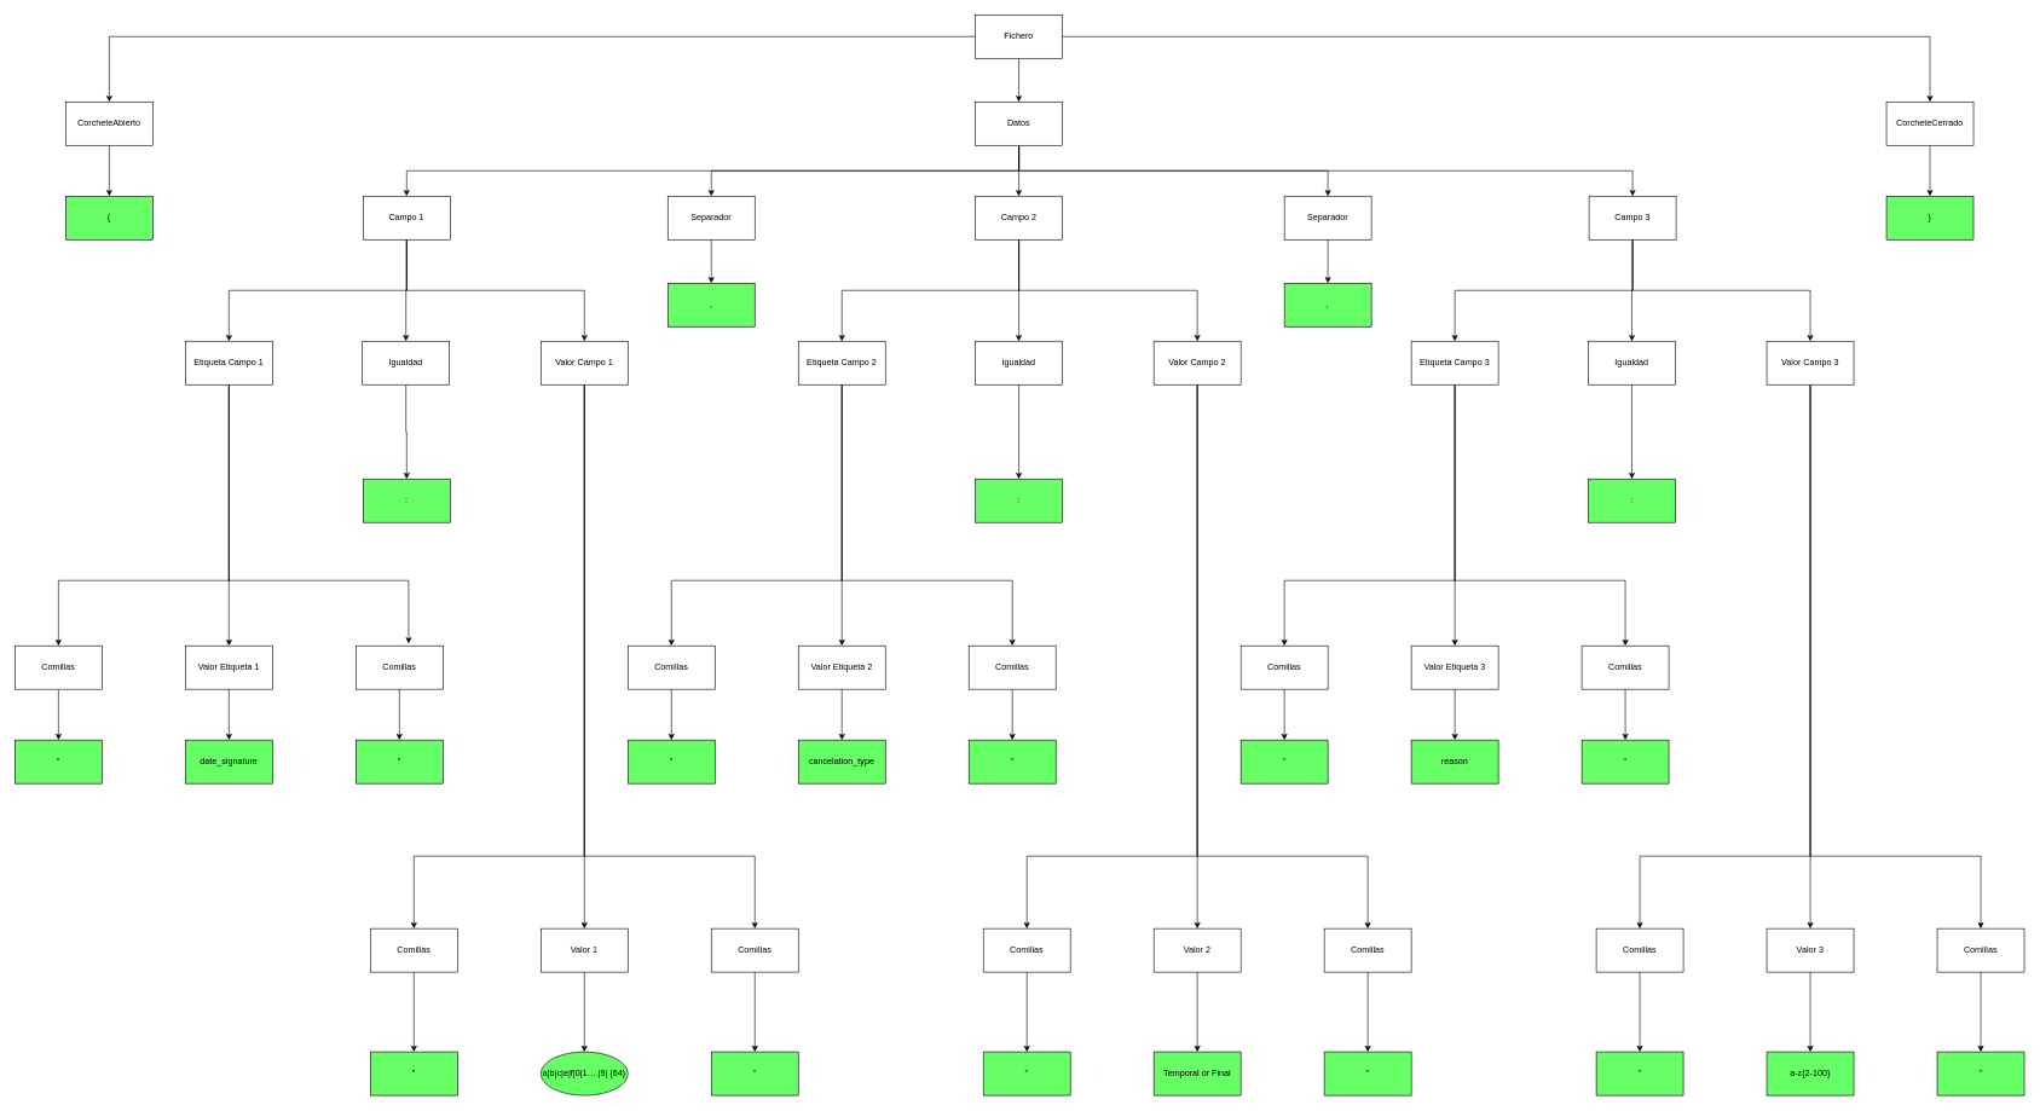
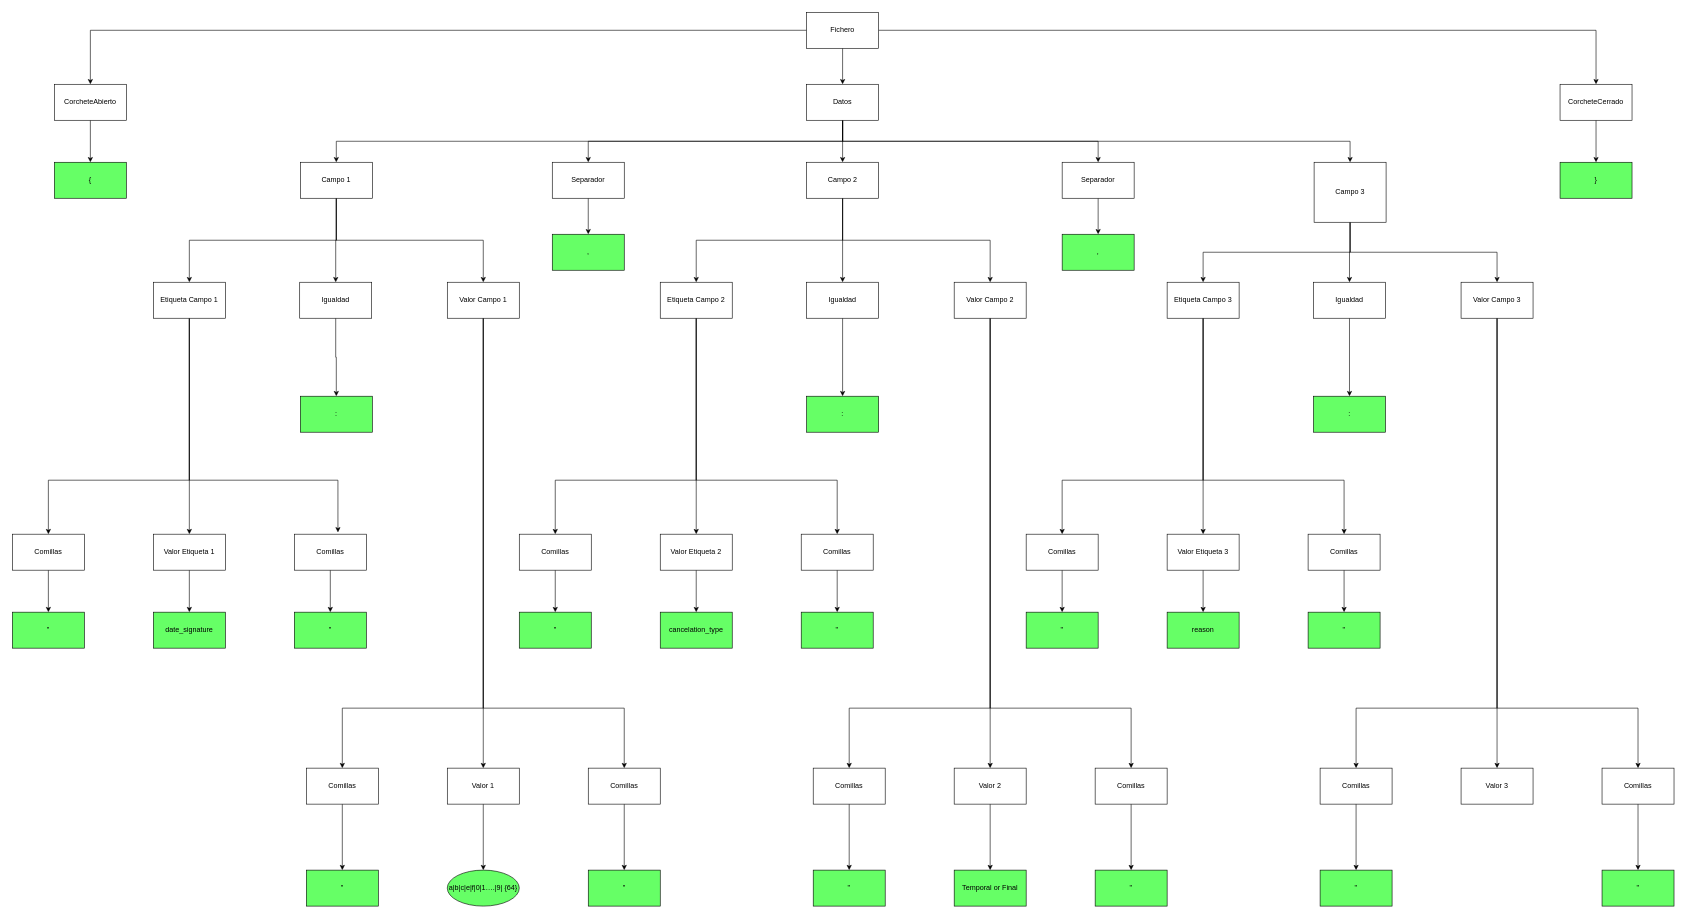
- <mxCell id="33" value="Campo 3" style="rounded=0;whiteSpace=wrap;html=1;" vertex="1" parent="1"><mxGeometry x="2190" y="270" width="120" height="60" as="geometry" /></mxCell>
+ <mxCell id="33" value="Campo 3" style="rounded=0;whiteSpace=wrap;html=1;" vertex="1" parent="1"><mxGeometry x="2190" y="270" width="120" height="100" as="geometry" /></mxCell>
- <mxCell id="118" style="edgeStyle=orthogonalEdgeStyle;rounded=0;orthogonalLoop=1;jettySize=auto;html=1;exitX=0.5;exitY=1;exitDx=0;exitDy=0;entryX=0.5;entryY=0;entryDx=0;entryDy=0;" edge="1" parent="1" source="119" target="120"><mxGeometry relative="1" as="geometry" /></mxCell>
- <mxCell id="120" value="a-z{2-100}" style="rounded=0;whiteSpace=wrap;html=1;fillColor=#66FF66;" vertex="1" parent="1"><mxGeometry x="2435" y="1450" width="120" height="60" as="geometry" /></mxCell>
